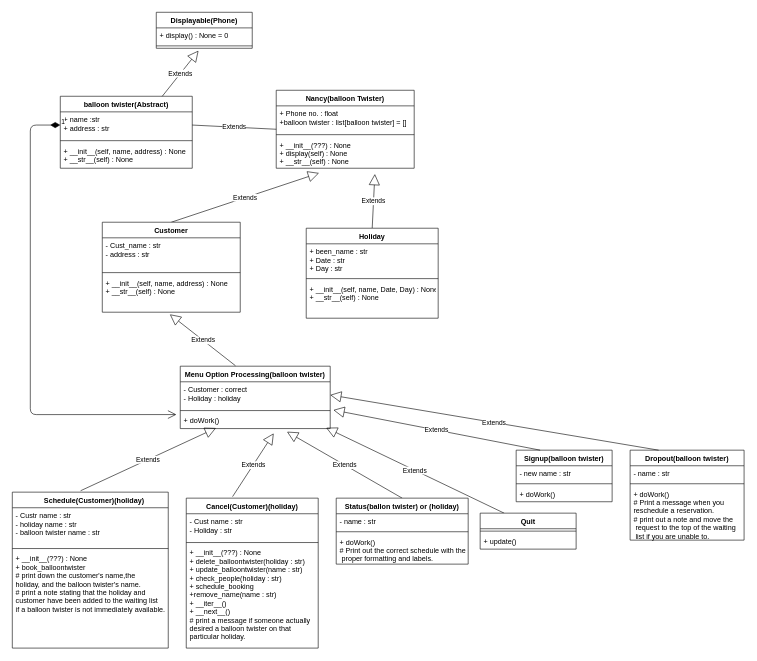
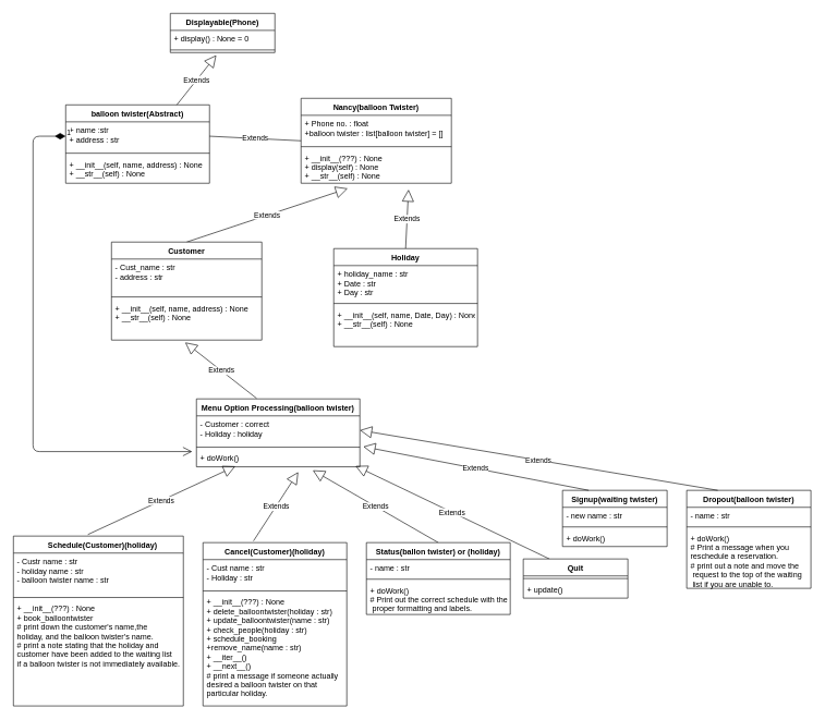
- <mxCell id="19" value="+ been_name : str&#10;+ Date : str&#10;+ Day : str&#10;" style="text;strokeColor=none;fillColor=none;align=left;verticalAlign=top;spacingLeft=4;spacingRight=4;overflow=hidden;rotatable=0;points=[[0,0.5],[1,0.5]];portConstraint=eastwest;" vertex="1" parent="18"><mxGeometry y="26" width="220" height="54" as="geometry" /></mxCell>
+ <mxCell id="19" value="+ holiday_name : str&#10;+ Date : str&#10;+ Day : str&#10;" style="text;strokeColor=none;fillColor=none;align=left;verticalAlign=top;spacingLeft=4;spacingRight=4;overflow=hidden;rotatable=0;points=[[0,0.5],[1,0.5]];portConstraint=eastwest;" vertex="1" parent="18"><mxGeometry y="26" width="220" height="54" as="geometry" /></mxCell>
- <mxCell id="31" value="Signup(balloon twister)" style="swimlane;fontStyle=1;align=center;verticalAlign=top;childLayout=stackLayout;horizontal=1;startSize=26;horizontalStack=0;resizeParent=1;resizeParentMax=0;resizeLast=0;collapsible=1;marginBottom=0;" vertex="1" parent="1"><mxGeometry x="860" y="750" width="160" height="86" as="geometry" /></mxCell>
+ <mxCell id="31" value="Signup(waiting twister)" style="swimlane;fontStyle=1;align=center;verticalAlign=top;childLayout=stackLayout;horizontal=1;startSize=26;horizontalStack=0;resizeParent=1;resizeParentMax=0;resizeLast=0;collapsible=1;marginBottom=0;" vertex="1" parent="1"><mxGeometry x="860" y="750" width="160" height="86" as="geometry" /></mxCell>
